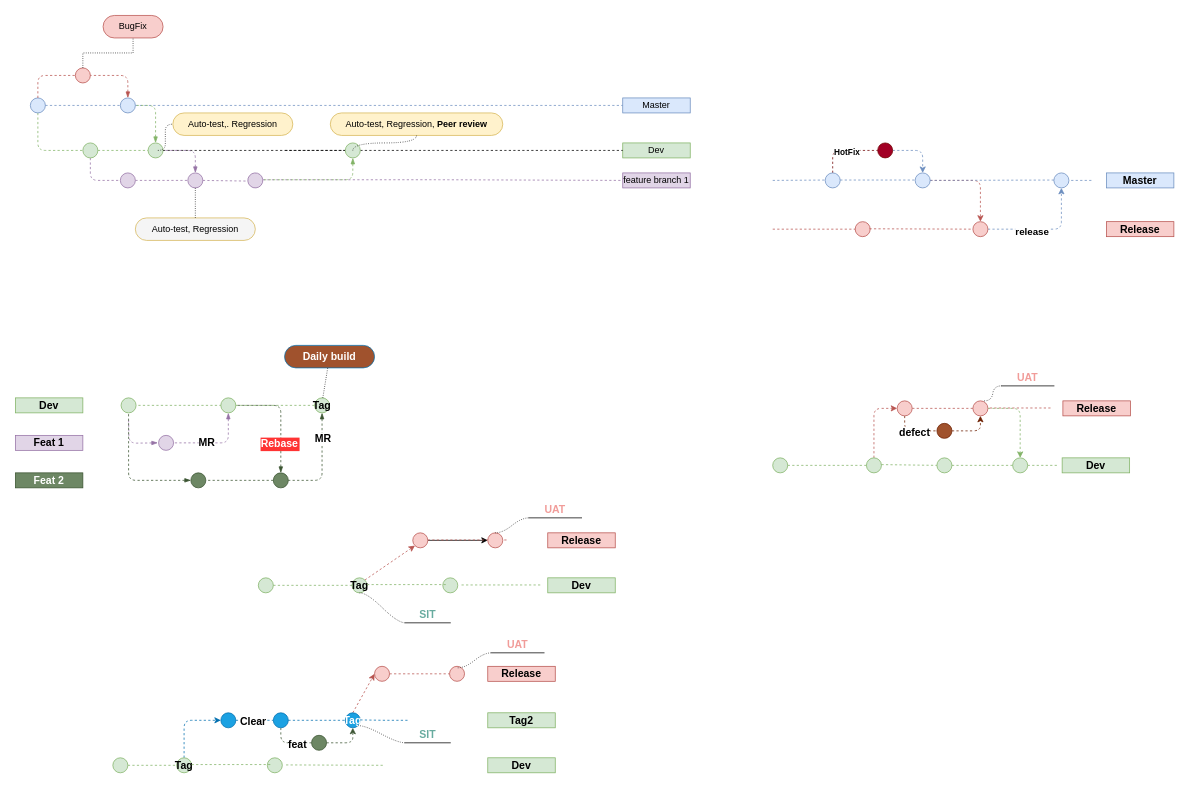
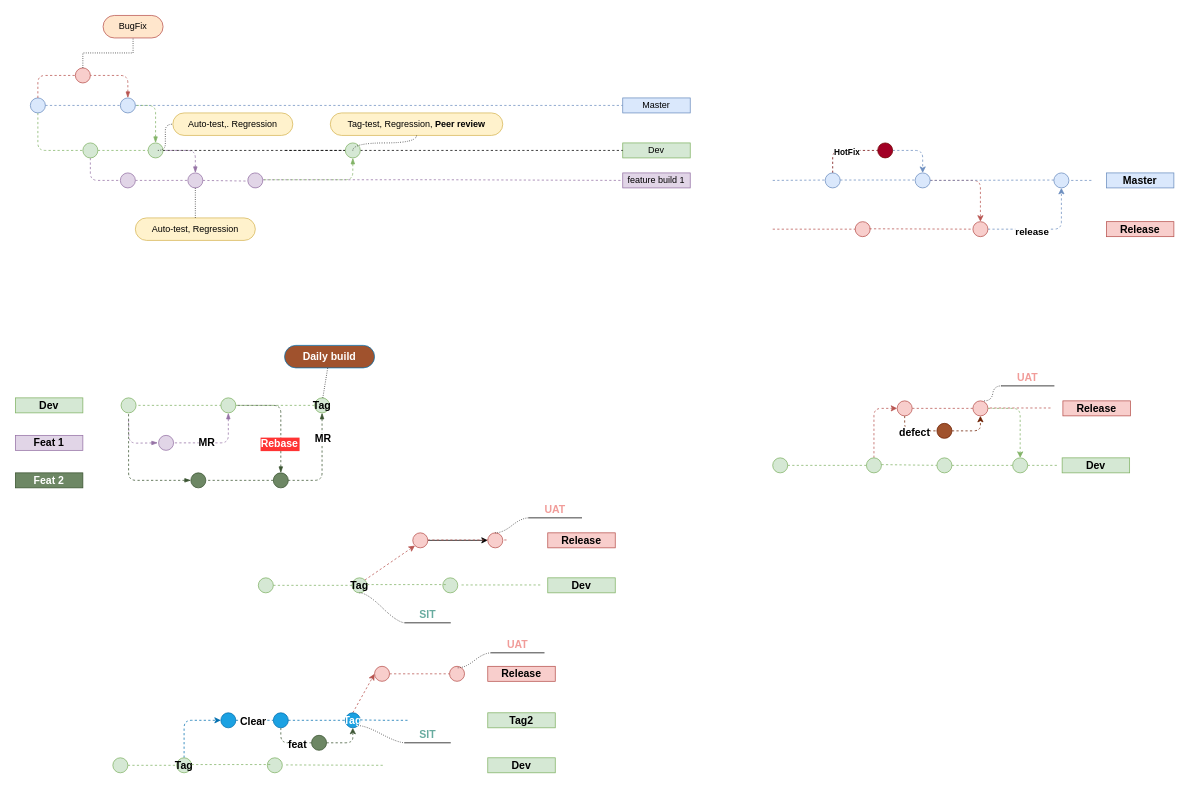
- <mxCell id="22" value="BugFix" style="whiteSpace=wrap;html=1;rounded=1;arcSize=50;align=center;verticalAlign=middle;strokeWidth=1;autosize=1;spacing=4;treeFolding=1;treeMoving=1;newEdgeStyle={&quot;edgeStyle&quot;:&quot;entityRelationEdgeStyle&quot;,&quot;startArrow&quot;:&quot;none&quot;,&quot;endArrow&quot;:&quot;none&quot;,&quot;segment&quot;:10,&quot;curved&quot;:1,&quot;sourcePerimeterSpacing&quot;:0,&quot;targetPerimeterSpacing&quot;:0};fillColor=#f8cecc;strokeColor=#b85450;" parent="1" vertex="1"><mxGeometry x="136.97" y="20" width="80" height="30" as="geometry" /></mxCell>
+ <mxCell id="22" value="BugFix" style="whiteSpace=wrap;html=1;rounded=1;arcSize=50;align=center;verticalAlign=middle;strokeWidth=1;autosize=1;spacing=4;treeFolding=1;treeMoving=1;newEdgeStyle={&quot;edgeStyle&quot;:&quot;entityRelationEdgeStyle&quot;,&quot;startArrow&quot;:&quot;none&quot;,&quot;endArrow&quot;:&quot;none&quot;,&quot;segment&quot;:10,&quot;curved&quot;:1,&quot;sourcePerimeterSpacing&quot;:0,&quot;targetPerimeterSpacing&quot;:0};fillColor=#ffe6cc;strokeColor=#b85450;" parent="1" vertex="1"><mxGeometry x="136.97" y="20" width="80" height="30" as="geometry" /></mxCell>
- <mxCell id="36" value="Auto-test, Regression, &lt;b&gt;Peer review&lt;/b&gt;" style="whiteSpace=wrap;html=1;rounded=1;arcSize=50;align=center;verticalAlign=middle;strokeWidth=1;autosize=1;spacing=4;treeFolding=1;treeMoving=1;newEdgeStyle={&quot;edgeStyle&quot;:&quot;entityRelationEdgeStyle&quot;,&quot;startArrow&quot;:&quot;none&quot;,&quot;endArrow&quot;:&quot;none&quot;,&quot;segment&quot;:10,&quot;curved&quot;:1,&quot;sourcePerimeterSpacing&quot;:0,&quot;targetPerimeterSpacing&quot;:0};fillColor=#fff2cc;strokeColor=#d6b656;" parent="1" vertex="1"><mxGeometry x="440" y="150" width="230" height="30" as="geometry" /></mxCell>
+ <mxCell id="36" value="Tag-test, Regression, &lt;b&gt;Peer review&lt;/b&gt;" style="whiteSpace=wrap;html=1;rounded=1;arcSize=50;align=center;verticalAlign=middle;strokeWidth=1;autosize=1;spacing=4;treeFolding=1;treeMoving=1;newEdgeStyle={&quot;edgeStyle&quot;:&quot;entityRelationEdgeStyle&quot;,&quot;startArrow&quot;:&quot;none&quot;,&quot;endArrow&quot;:&quot;none&quot;,&quot;segment&quot;:10,&quot;curved&quot;:1,&quot;sourcePerimeterSpacing&quot;:0,&quot;targetPerimeterSpacing&quot;:0};fillColor=#fff2cc;strokeColor=#d6b656;" parent="1" vertex="1"><mxGeometry x="440" y="150" width="230" height="30" as="geometry" /></mxCell>
- <mxCell id="14" value="feature branch 1" style="text;html=1;strokeColor=#9673a6;fillColor=#e1d5e7;align=center;verticalAlign=middle;whiteSpace=wrap;rounded=0;" parent="1" vertex="1"><mxGeometry x="830" y="230" width="90" height="20" as="geometry" /></mxCell>
+ <mxCell id="14" value="feature build 1" style="text;html=1;strokeColor=#9673a6;fillColor=#e1d5e7;align=center;verticalAlign=middle;whiteSpace=wrap;rounded=0;" parent="1" vertex="1"><mxGeometry x="830" y="230" width="90" height="20" as="geometry" /></mxCell>
- <mxCell id="26" value="Auto-test, Regression" style="whiteSpace=wrap;html=1;rounded=1;arcSize=50;align=center;verticalAlign=middle;strokeWidth=1;autosize=1;spacing=4;treeFolding=1;treeMoving=1;newEdgeStyle={&quot;edgeStyle&quot;:&quot;entityRelationEdgeStyle&quot;,&quot;startArrow&quot;:&quot;none&quot;,&quot;endArrow&quot;:&quot;none&quot;,&quot;segment&quot;:10,&quot;curved&quot;:1,&quot;sourcePerimeterSpacing&quot;:0,&quot;targetPerimeterSpacing&quot;:0};fillColor=#f5f5f5;strokeColor=#d6b656;" parent="1" vertex="1"><mxGeometry x="180" y="290" width="160" height="30" as="geometry" /></mxCell>
+ <mxCell id="26" value="Auto-test, Regression" style="whiteSpace=wrap;html=1;rounded=1;arcSize=50;align=center;verticalAlign=middle;strokeWidth=1;autosize=1;spacing=4;treeFolding=1;treeMoving=1;newEdgeStyle={&quot;edgeStyle&quot;:&quot;entityRelationEdgeStyle&quot;,&quot;startArrow&quot;:&quot;none&quot;,&quot;endArrow&quot;:&quot;none&quot;,&quot;segment&quot;:10,&quot;curved&quot;:1,&quot;sourcePerimeterSpacing&quot;:0,&quot;targetPerimeterSpacing&quot;:0};fillColor=#fff2cc;strokeColor=#d6b656;" parent="1" vertex="1"><mxGeometry x="180" y="290" width="160" height="30" as="geometry" /></mxCell>
